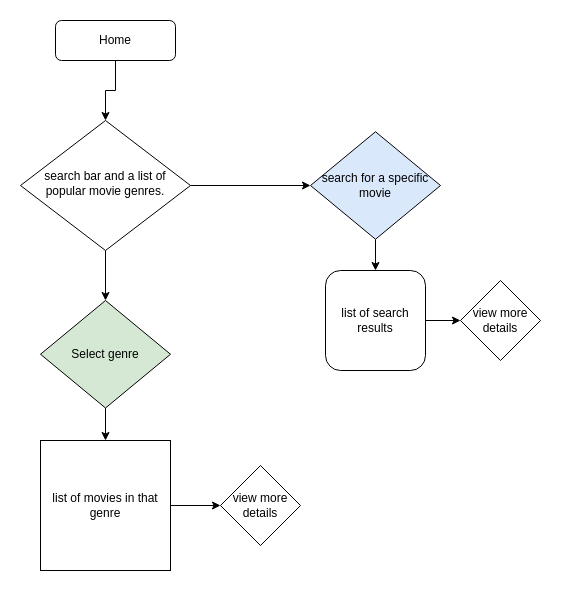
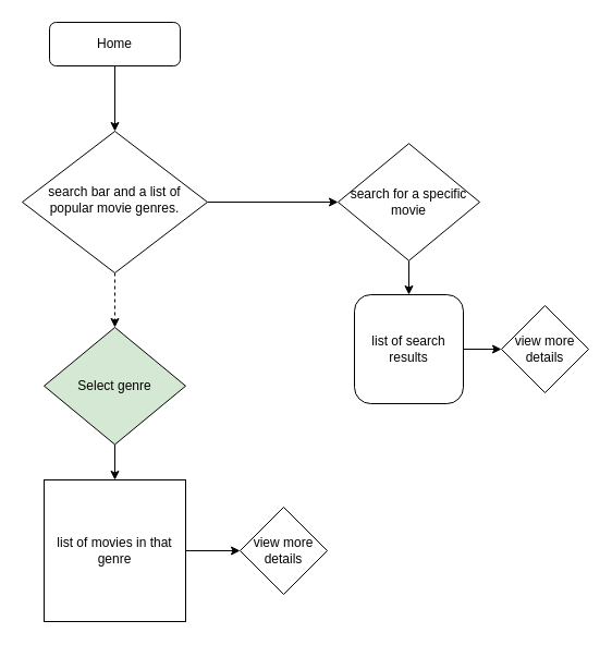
- <mxCell id="3" value="Home" style="rounded=1;whiteSpace=wrap;html=1;fontSize=12;glass=0;strokeWidth=1;shadow=0;" parent="1" vertex="1"><mxGeometry x="55" y="20" width="120" height="40" as="geometry" /></mxCell>
+ <mxCell id="3" value="Home" style="rounded=1;whiteSpace=wrap;html=1;fontSize=12;glass=0;strokeWidth=1;shadow=0;" parent="1" vertex="1"><mxGeometry x="45" y="20" width="120" height="40" as="geometry" /></mxCell>
- <mxCell id="8" value="search for a specific movie" style="rhombus;whiteSpace=wrap;html=1;fillColor=#dae8fc;" vertex="1" parent="1"><mxGeometry x="310" y="131.25" width="130" height="107.5" as="geometry" /></mxCell>
+ <mxCell id="8" value="search for a specific movie" style="rhombus;whiteSpace=wrap;html=1;" vertex="1" parent="1"><mxGeometry x="310" y="131.25" width="130" height="107.5" as="geometry" /></mxCell>
- <mxCell id="5" style="edgeStyle=orthogonalEdgeStyle;rounded=0;orthogonalLoop=1;jettySize=auto;html=1;entryX=0.5;entryY=0;entryDx=0;entryDy=0;" edge="1" parent="1" source="6" target="10"><mxGeometry relative="1" as="geometry"><mxPoint x="105" y="300" as="targetPoint" /></mxGeometry></mxCell>
+ <mxCell id="5" style="edgeStyle=orthogonalEdgeStyle;rounded=0;orthogonalLoop=1;jettySize=auto;html=1;entryX=0.5;entryY=0;entryDx=0;entryDy=0;dashed=1;" edge="1" parent="1" source="6" target="10"><mxGeometry relative="1" as="geometry"><mxPoint x="105" y="300" as="targetPoint" /></mxGeometry></mxCell>
